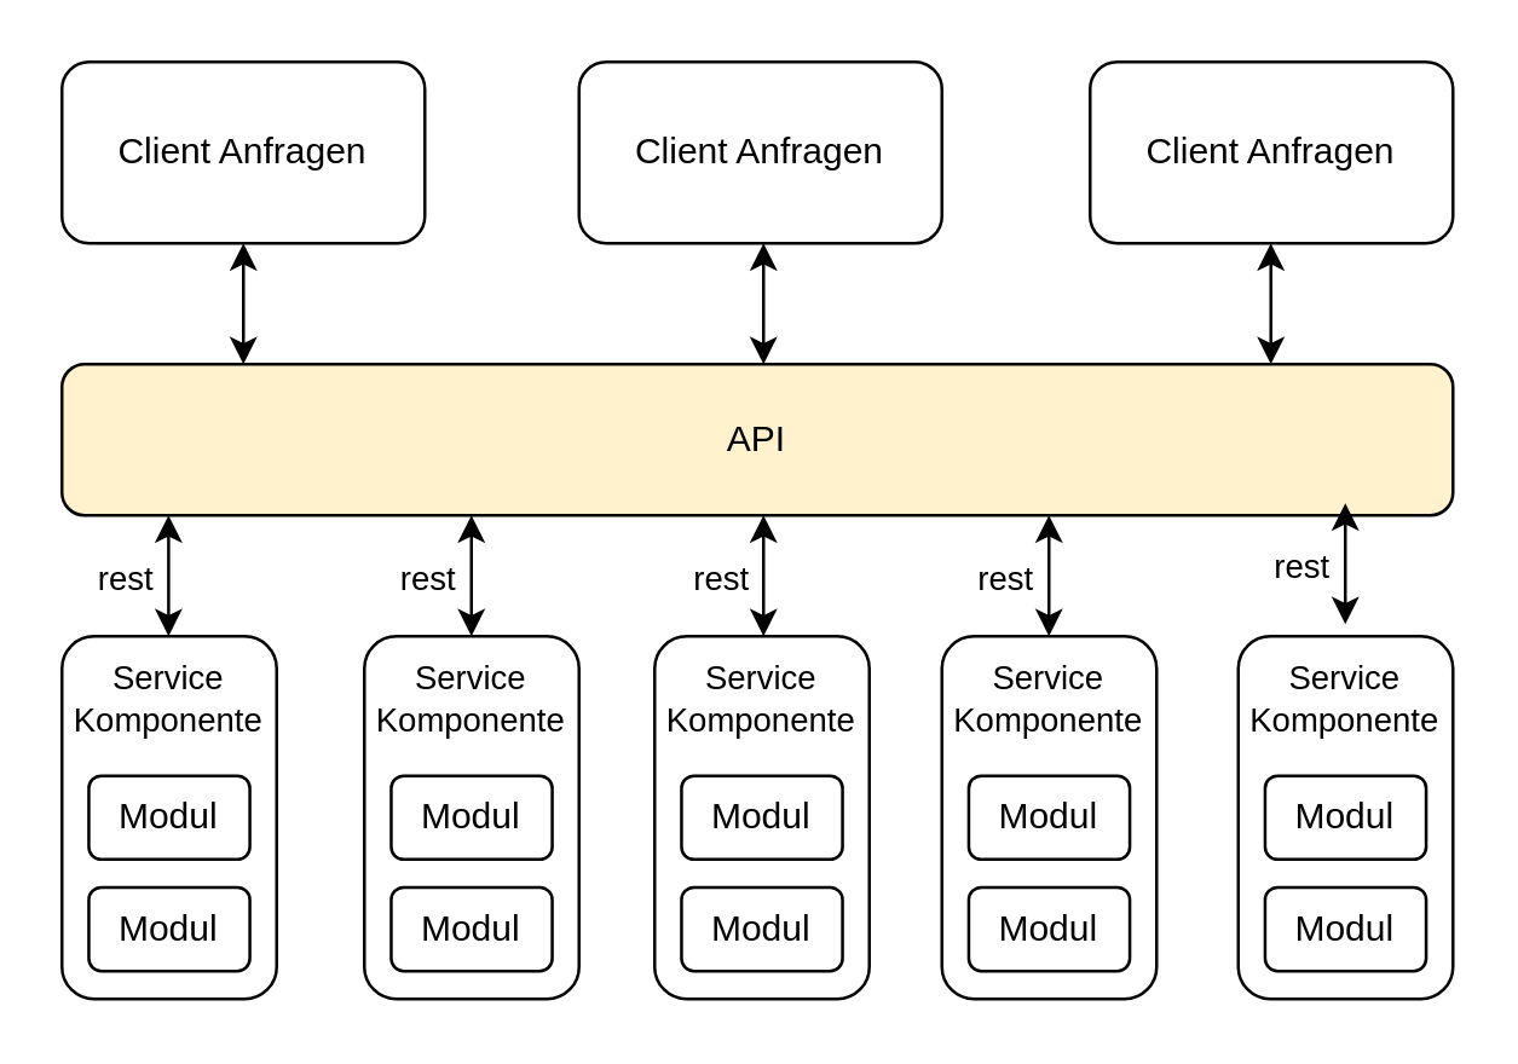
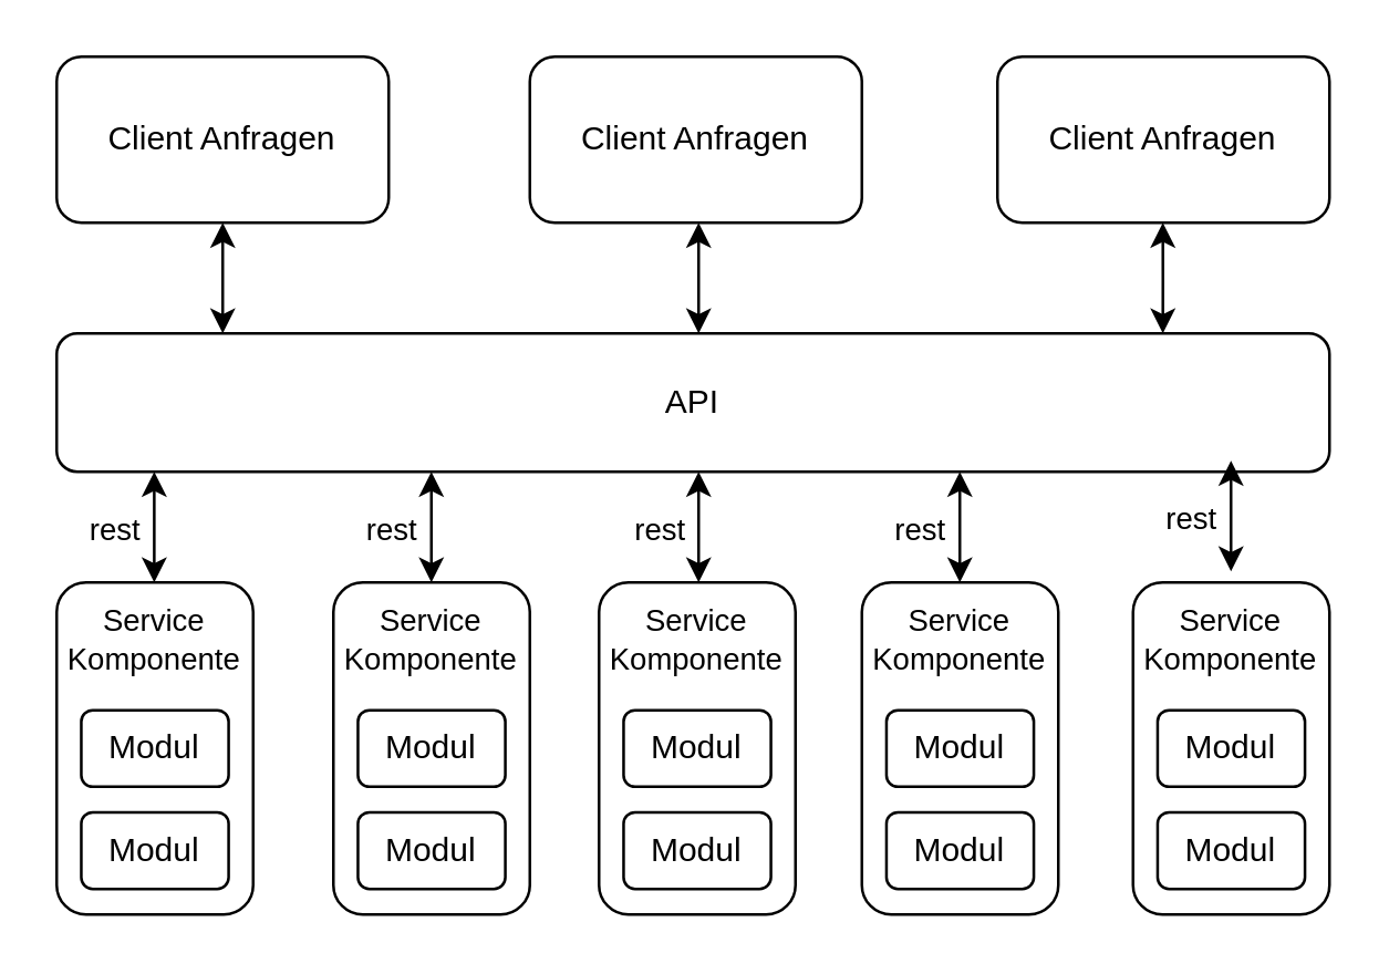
- <mxCell id="5" value="API" style="rounded=1;whiteSpace=wrap;html=1;movable=0;resizable=0;rotatable=0;deletable=0;editable=0;locked=1;connectable=0;fillColor=#fff2cc;" vertex="1" parent="1"><mxGeometry x="20" y="120" width="460" height="50" as="geometry" /></mxCell>
+ <mxCell id="5" value="API" style="rounded=1;whiteSpace=wrap;html=1;movable=0;resizable=0;rotatable=0;deletable=0;editable=0;locked=1;connectable=0;" vertex="1" parent="1"><mxGeometry x="20" y="120" width="460" height="50" as="geometry" /></mxCell>
